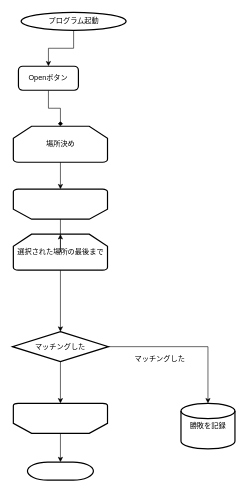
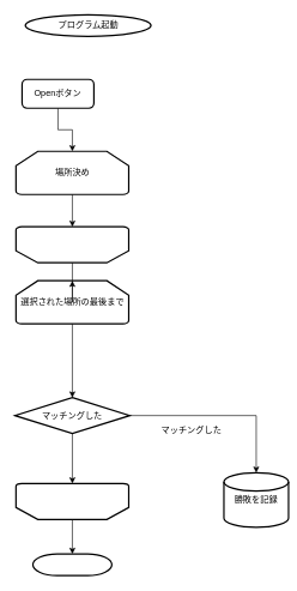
- <mxCell id="2" style="edgeStyle=orthogonalEdgeStyle;rounded=0;orthogonalLoop=1;jettySize=auto;html=1;exitX=0.5;exitY=1;exitDx=0;exitDy=0;exitPerimeter=0;entryX=0.5;entryY=0;entryDx=0;entryDy=0;" parent="1" source="3" target="6" edge="1"><mxGeometry relative="1" as="geometry"><mxPoint x="100" y="100" as="targetPoint" /></mxGeometry></mxCell>
- <mxCell id="5" style="edgeStyle=orthogonalEdgeStyle;rounded=0;orthogonalLoop=1;jettySize=auto;html=1;exitX=0.5;exitY=1;exitDx=0;exitDy=0;entryX=0.5;entryY=0;entryDx=0;entryDy=0;entryPerimeter=0;endArrow=diamond;" parent="1" source="6" target="14" edge="1"><mxGeometry relative="1" as="geometry" /></mxCell>
+ <mxCell id="5" style="edgeStyle=orthogonalEdgeStyle;rounded=0;orthogonalLoop=1;jettySize=auto;html=1;exitX=0.5;exitY=1;exitDx=0;exitDy=0;entryX=0.5;entryY=0;entryDx=0;entryDy=0;entryPerimeter=0;" parent="1" source="6" target="14" edge="1"><mxGeometry relative="1" as="geometry" /></mxCell>
- <mxCell id="12" value="勝敗を記録" style="strokeWidth=2;html=1;shape=mxgraph.flowchart.database;whiteSpace=wrap;" parent="1" vertex="1"><mxGeometry x="301" y="672" width="90" height="76" as="geometry" /></mxCell>
+ <mxCell id="12" value="勝敗を記録" style="strokeWidth=2;html=1;shape=mxgraph.flowchart.database;whiteSpace=wrap;" parent="1" vertex="1"><mxGeometry x="311" y="657" width="90" height="76" as="geometry" /></mxCell>
